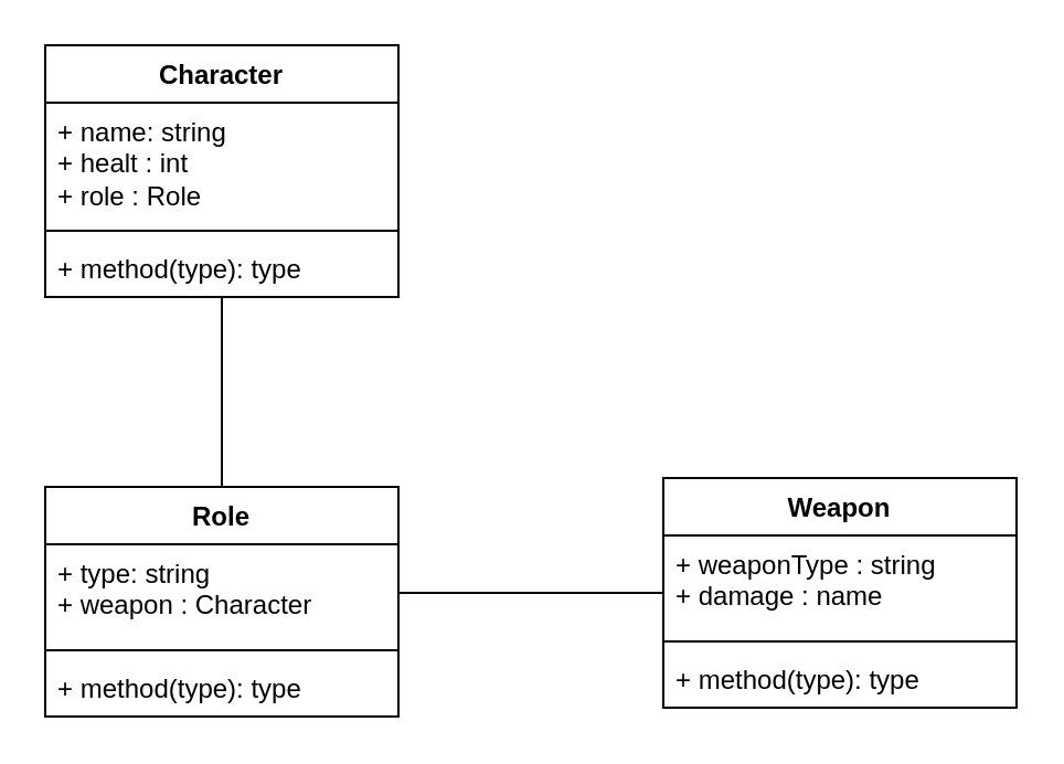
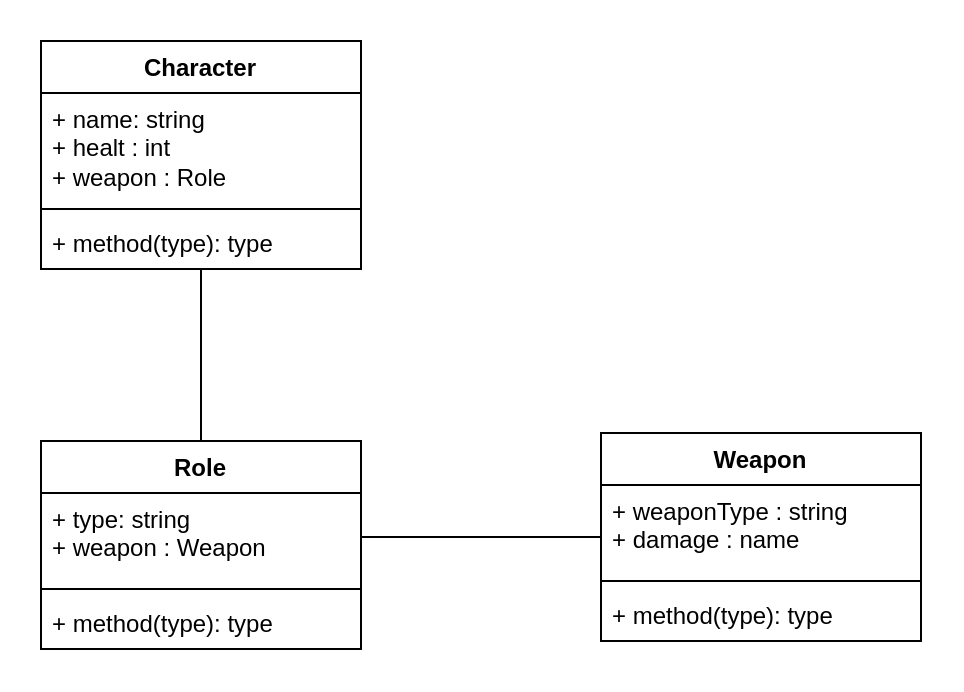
- <mxCell id="4" value="+ name: string&lt;br&gt;+ healt : int&lt;br&gt;+ role : Role" style="text;strokeColor=none;fillColor=none;align=left;verticalAlign=top;spacingLeft=4;spacingRight=4;overflow=hidden;rotatable=0;points=[[0,0.5],[1,0.5]];portConstraint=eastwest;whiteSpace=wrap;html=1;" parent="3" vertex="1"><mxGeometry y="26" width="160" height="54" as="geometry" /></mxCell>
+ <mxCell id="4" value="+ name: string&lt;br&gt;+ healt : int&lt;br&gt;+ weapon : Role" style="text;strokeColor=none;fillColor=none;align=left;verticalAlign=top;spacingLeft=4;spacingRight=4;overflow=hidden;rotatable=0;points=[[0,0.5],[1,0.5]];portConstraint=eastwest;whiteSpace=wrap;html=1;" parent="3" vertex="1"><mxGeometry y="26" width="160" height="54" as="geometry" /></mxCell>
- <mxCell id="8" value="+ type: string&lt;br&gt;+ weapon : Character" style="text;strokeColor=none;fillColor=none;align=left;verticalAlign=top;spacingLeft=4;spacingRight=4;overflow=hidden;rotatable=0;points=[[0,0.5],[1,0.5]];portConstraint=eastwest;whiteSpace=wrap;html=1;" vertex="1" parent="7"><mxGeometry y="26" width="160" height="44" as="geometry" /></mxCell>
+ <mxCell id="8" value="+ type: string&lt;br&gt;+ weapon : Weapon" style="text;strokeColor=none;fillColor=none;align=left;verticalAlign=top;spacingLeft=4;spacingRight=4;overflow=hidden;rotatable=0;points=[[0,0.5],[1,0.5]];portConstraint=eastwest;whiteSpace=wrap;html=1;" vertex="1" parent="7"><mxGeometry y="26" width="160" height="44" as="geometry" /></mxCell>
